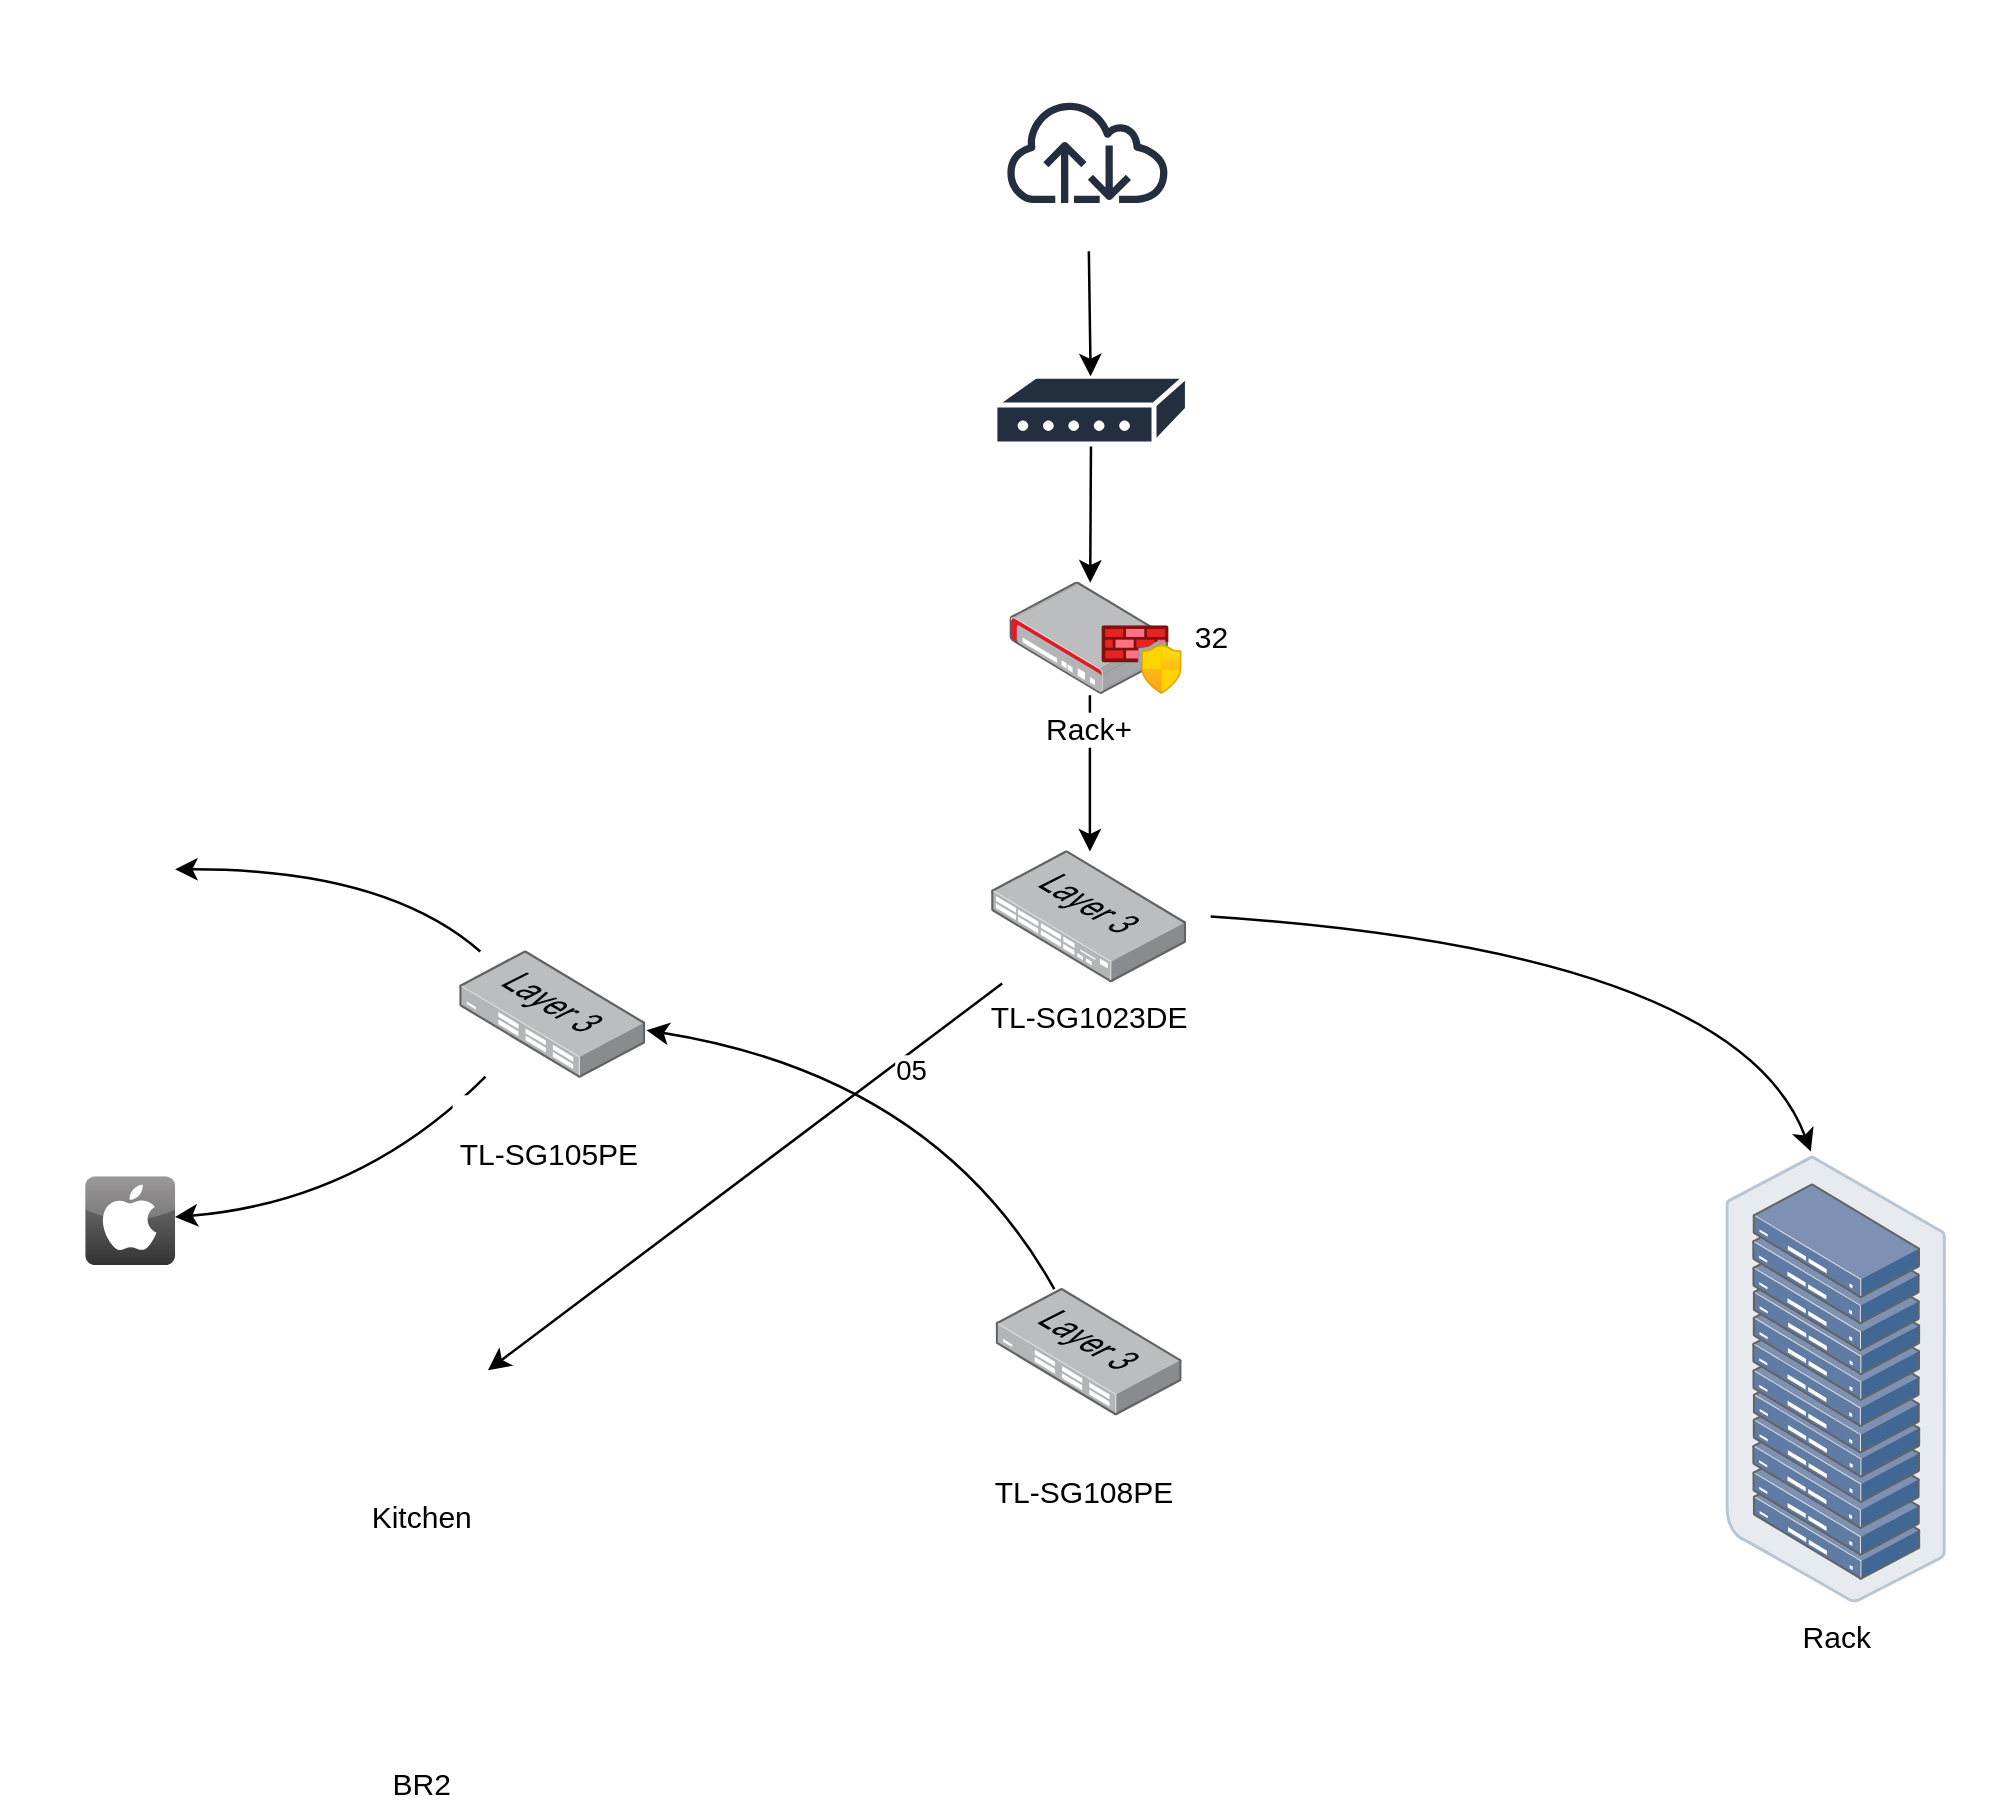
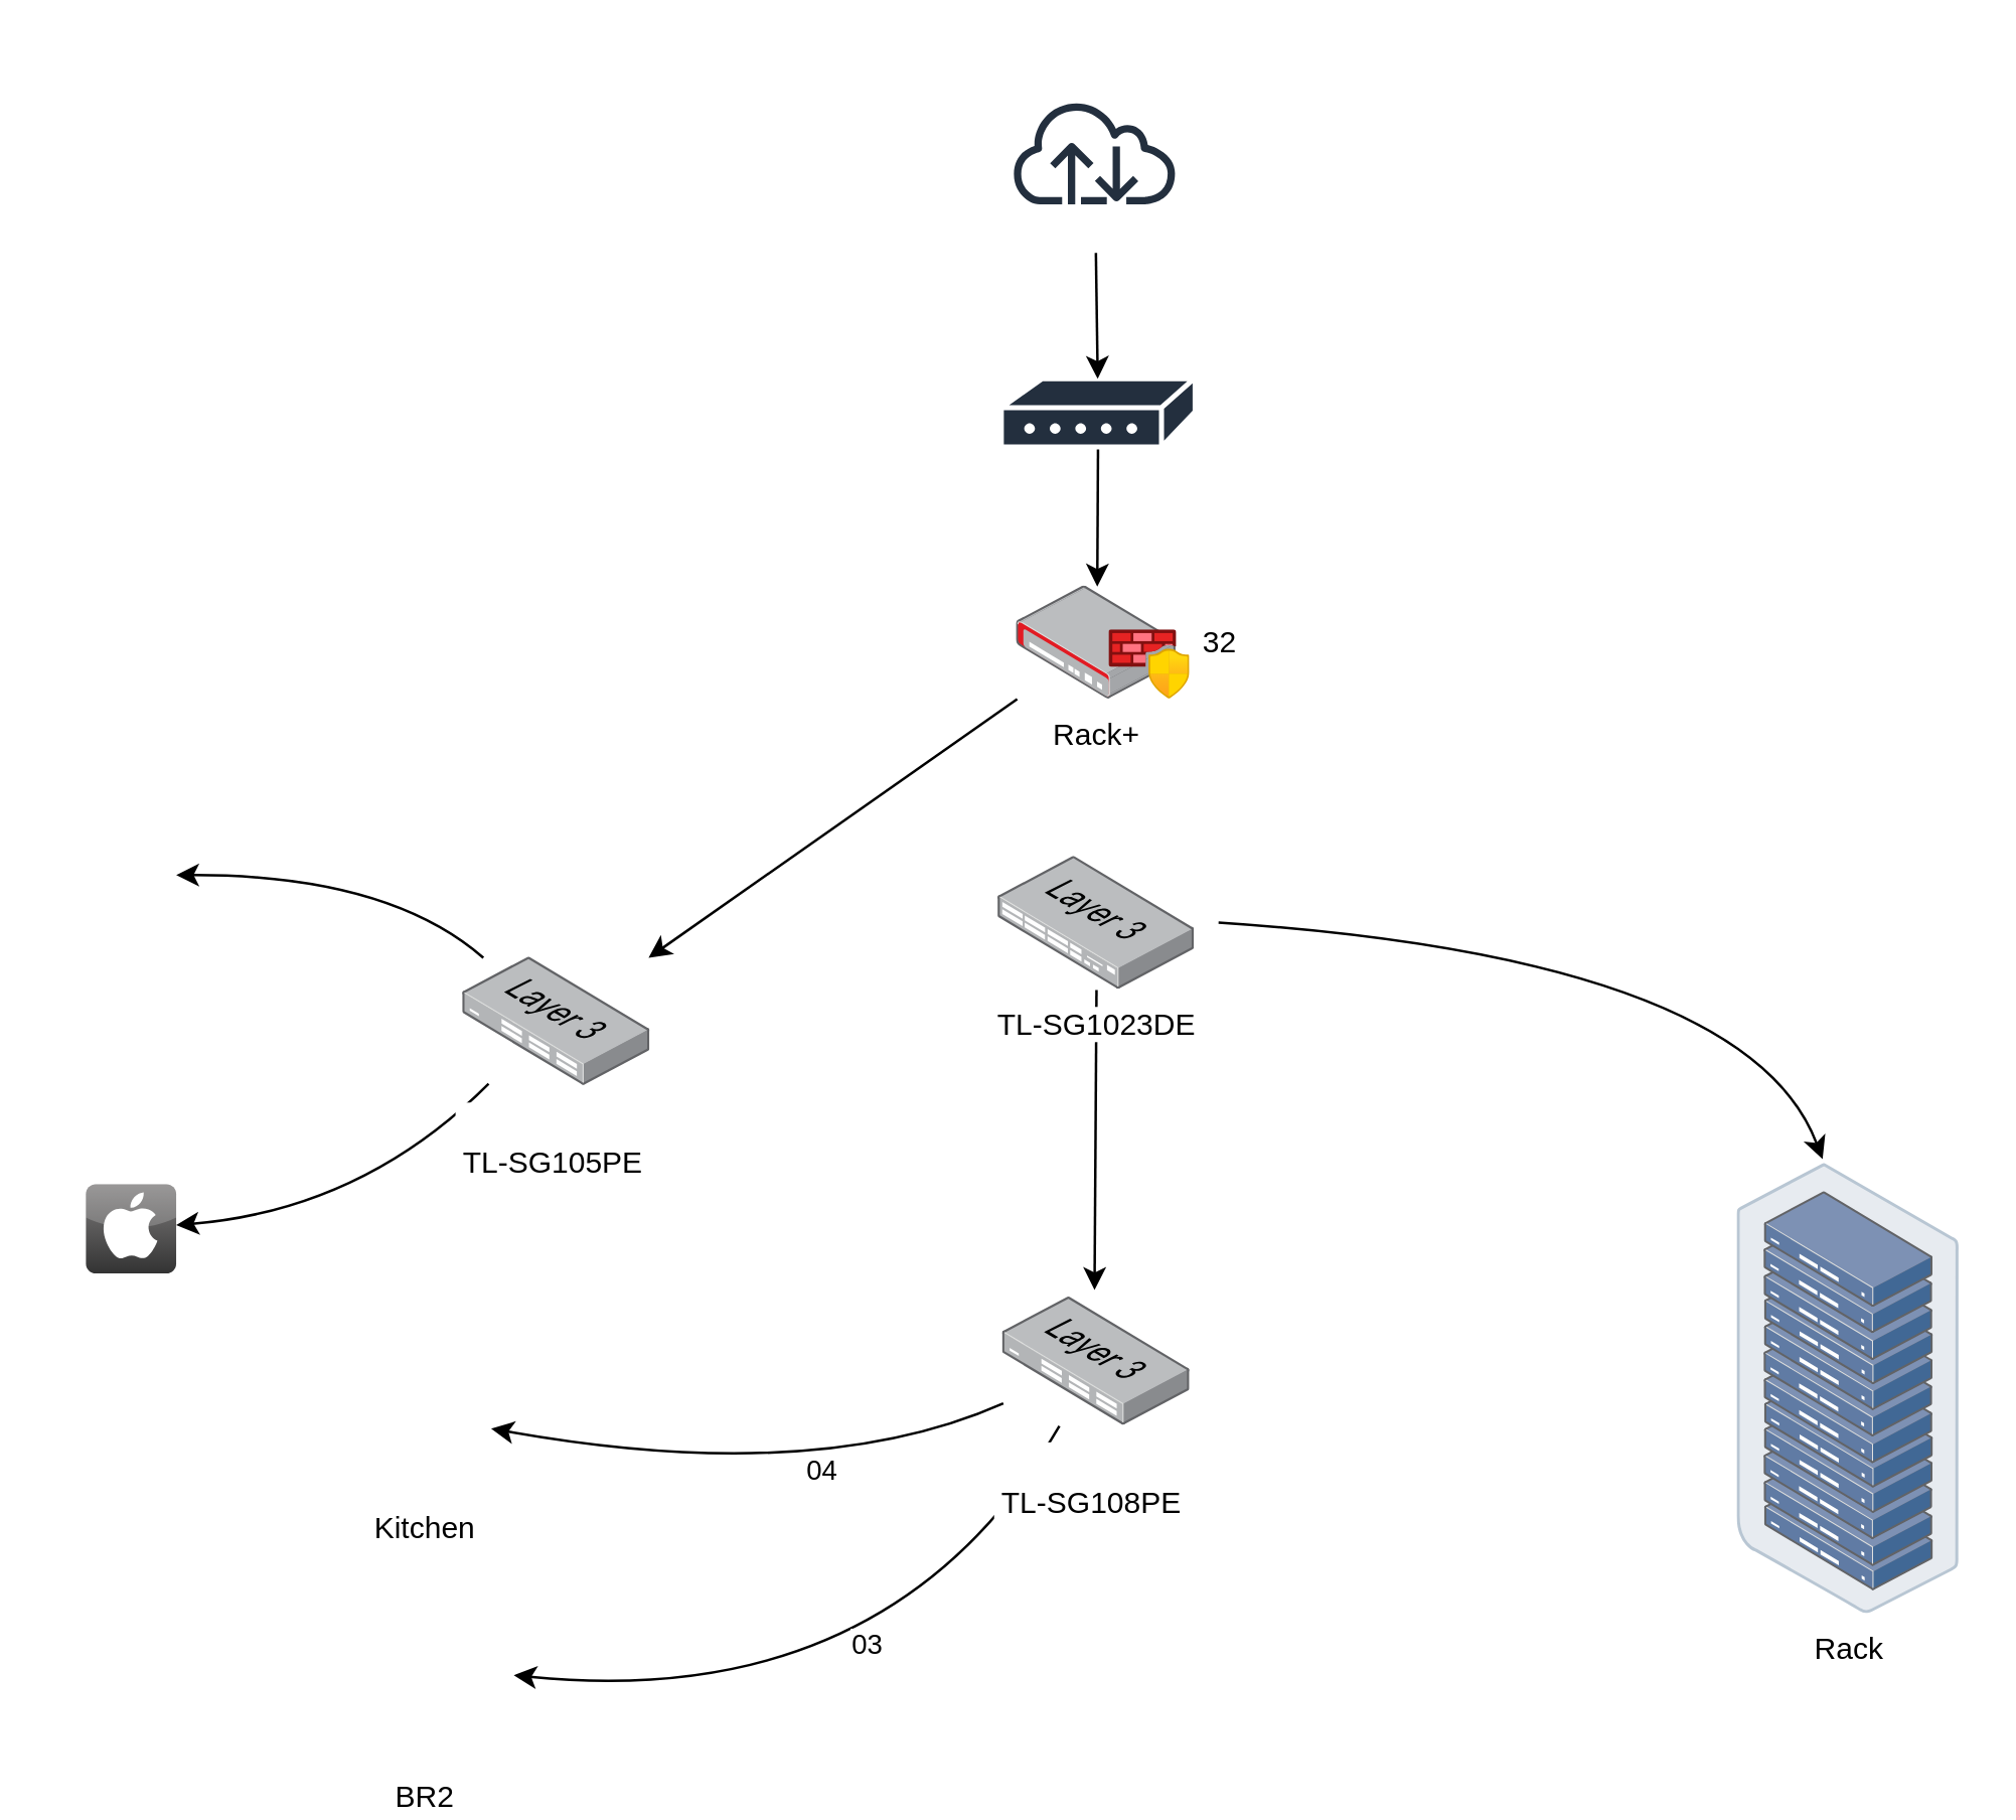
- <mxCell id="15" value="" style="edgeStyle=none;curved=1;html=1;" edge="1" parent="1" source="16" target="8"><mxGeometry relative="1" as="geometry" /></mxCell>
+ <mxCell id="15" value="" style="edgeStyle=none;curved=1;html=1;" edge="1" parent="1" source="16" target="19"><mxGeometry relative="1" as="geometry" /></mxCell>
- <mxCell id="9" value="05" style="edgeStyle=none;curved=1;html=1;" edge="1" parent="1" source="14" target="19"><mxGeometry relative="1" as="geometry"><Array as="points"><mxPoint x="373.65" y="430" /></Array></mxGeometry></mxCell>
- <mxCell id="7" style="edgeStyle=none;curved=1;html=1;" edge="1" parent="1" source="8" target="22"><mxGeometry relative="1" as="geometry" /></mxCell>
+ <mxCell id="7" style="edgeStyle=none;curved=1;html=1;entryX=0.487;entryY=-0.059;entryDx=0;entryDy=0;entryPerimeter=0;" edge="1" parent="1" source="8" target="14"><mxGeometry relative="1" as="geometry" /></mxCell>
+ <mxCell id="10" style="edgeStyle=none;curved=1;html=1;entryX=1;entryY=0.5;entryDx=0;entryDy=0;" edge="1" parent="1" source="14" target="22"><mxGeometry relative="1" as="geometry"><Array as="points"><mxPoint x="323.65" y="590" /></Array></mxGeometry></mxCell>
+ <mxCell id="11" value="04" style="edgeLabel;html=1;align=center;verticalAlign=middle;resizable=0;points=[];" vertex="1" connectable="0" parent="10"><mxGeometry x="-0.272" y="-5" relative="1" as="geometry"><mxPoint as="offset" /></mxGeometry></mxCell>
+ <mxCell id="12" style="edgeStyle=none;curved=1;html=1;entryX=1;entryY=0.5;entryDx=0;entryDy=0;" edge="1" parent="1" source="14" target="23"><mxGeometry relative="1" as="geometry"><Array as="points"><mxPoint x="353.65" y="680" /></Array></mxGeometry></mxCell>
+ <mxCell id="13" value="03" style="edgeLabel;html=1;align=center;verticalAlign=middle;resizable=0;points=[];" vertex="1" connectable="0" parent="12"><mxGeometry x="0.025" y="-26" relative="1" as="geometry"><mxPoint as="offset" /></mxGeometry></mxCell>
